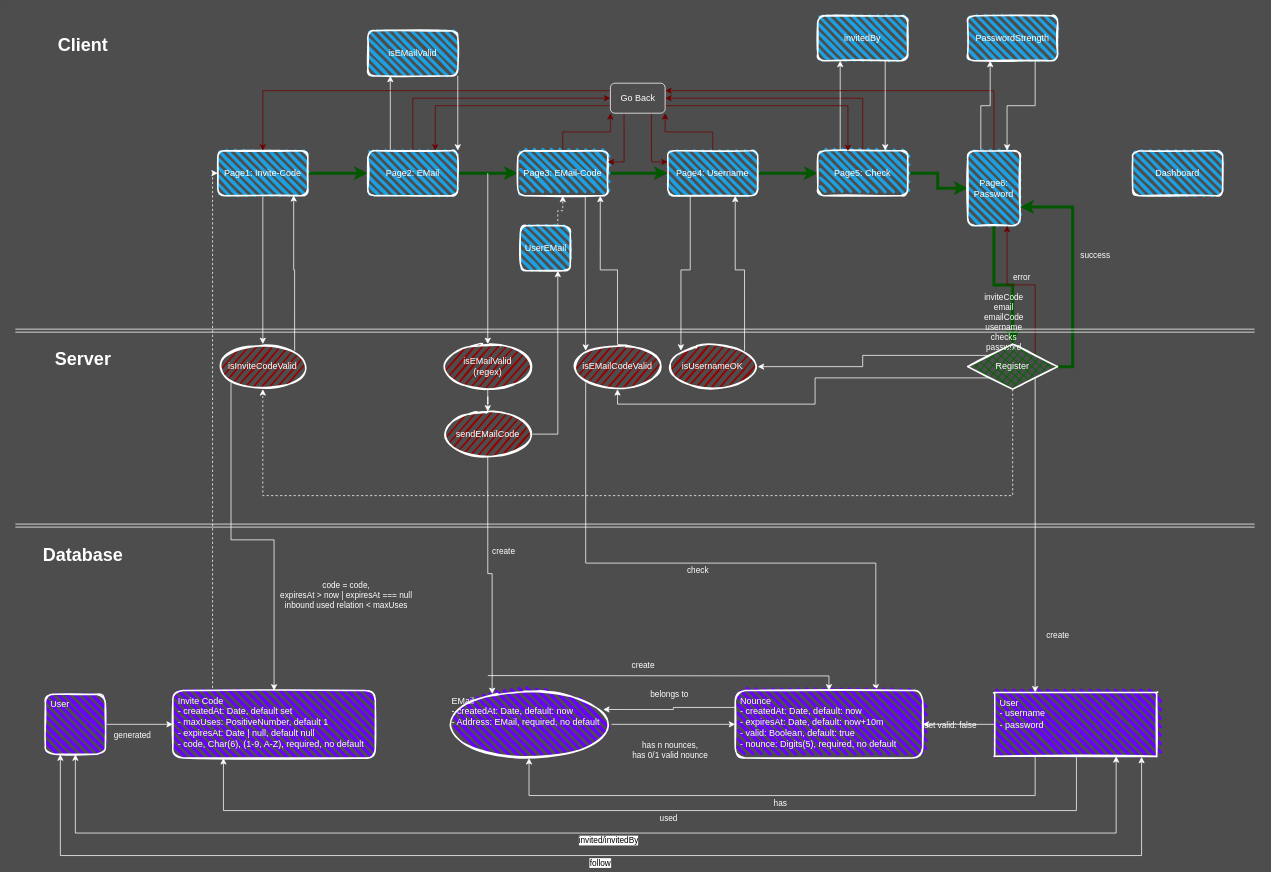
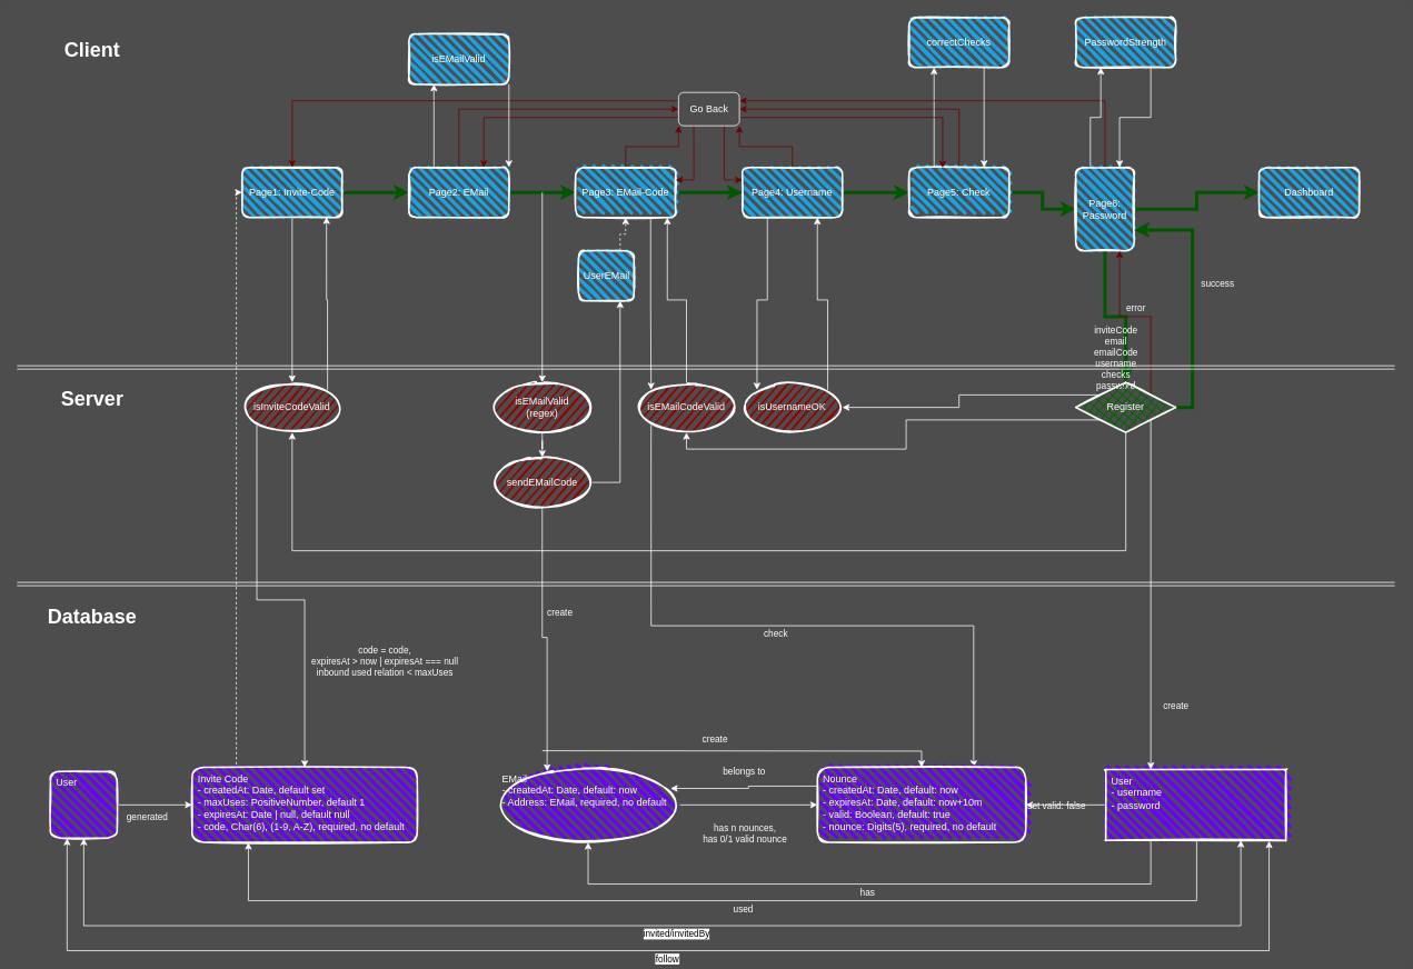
- <mxCell id="60" value="invitedBy" style="rounded=1;whiteSpace=wrap;html=1;strokeWidth=2;fillWeight=4;hachureGap=8;hachureAngle=45;fillColor=#1ba1e2;sketch=1;strokeColor=#FFFFFF;fontColor=#FFFFFF;" parent="1" vertex="1"><mxGeometry x="1090" y="20" width="120" height="60" as="geometry" /></mxCell>
+ <mxCell id="60" value="correctChecks" style="rounded=1;whiteSpace=wrap;html=1;strokeWidth=2;fillWeight=4;hachureGap=8;hachureAngle=45;fillColor=#1ba1e2;sketch=1;strokeColor=#FFFFFF;fontColor=#FFFFFF;" parent="1" vertex="1"><mxGeometry x="1090" y="20" width="120" height="60" as="geometry" /></mxCell>
+ <mxCell id="24" style="edgeStyle=orthogonalEdgeStyle;rounded=0;orthogonalLoop=1;jettySize=auto;html=1;exitX=1;exitY=0.5;exitDx=0;exitDy=0;fillColor=#008a00;strokeColor=#005700;strokeWidth=4;" parent="1" source="25" target="64" edge="1"><mxGeometry relative="1" as="geometry" /></mxCell>
- <mxCell id="34" style="edgeStyle=orthogonalEdgeStyle;rounded=0;orthogonalLoop=1;jettySize=auto;html=1;exitX=0.5;exitY=1;exitDx=0;exitDy=0;strokeColor=#FFFFFF;dashed=1;" parent="1" source="38" target="42" edge="1"><mxGeometry relative="1" as="geometry"><Array as="points"><mxPoint x="1350" y="660" /><mxPoint x="350" y="660" /></Array></mxGeometry></mxCell>
+ <mxCell id="34" style="edgeStyle=orthogonalEdgeStyle;rounded=0;orthogonalLoop=1;jettySize=auto;html=1;exitX=0.5;exitY=1;exitDx=0;exitDy=0;strokeColor=#FFFFFF;" parent="1" source="38" target="42" edge="1"><mxGeometry relative="1" as="geometry"><Array as="points"><mxPoint x="1350" y="660" /><mxPoint x="350" y="660" /></Array></mxGeometry></mxCell>
